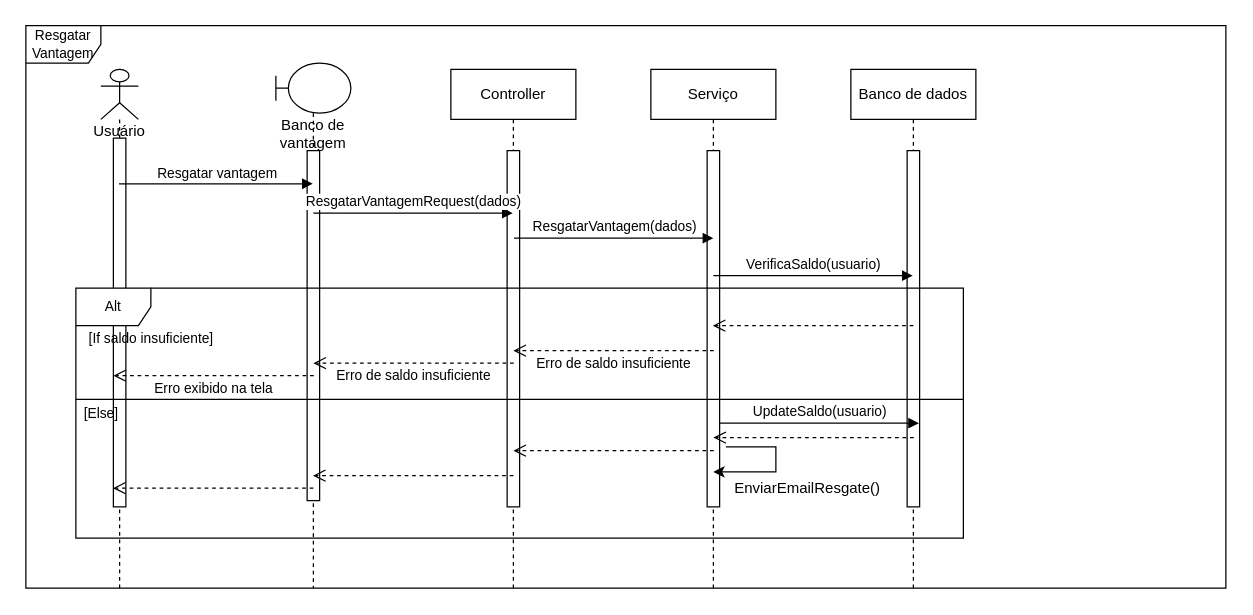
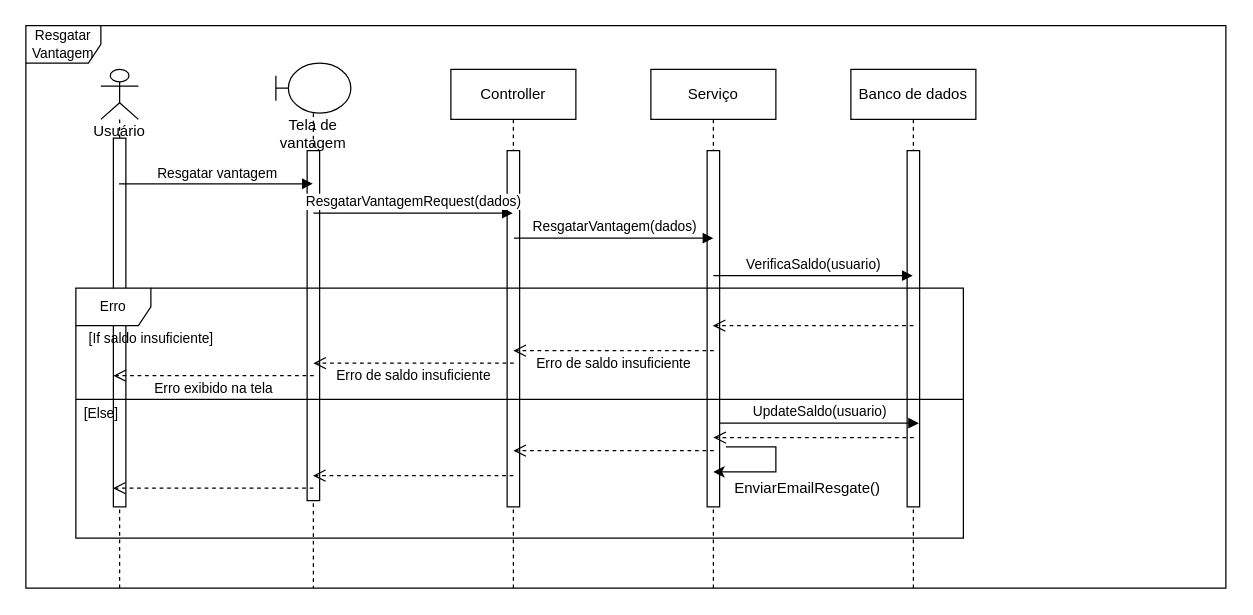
- <mxCell id="3" value="Banco de vantagem" style="shape=umlLifeline;participant=umlBoundary;perimeter=lifelinePerimeter;whiteSpace=wrap;html=1;container=1;collapsible=0;recursiveResize=0;verticalAlign=top;spacingTop=36;outlineConnect=0;" parent="1" vertex="1"><mxGeometry x="220" y="50" width="60" height="420" as="geometry" /></mxCell>
+ <mxCell id="3" value="Tela de vantagem" style="shape=umlLifeline;participant=umlBoundary;perimeter=lifelinePerimeter;whiteSpace=wrap;html=1;container=1;collapsible=0;recursiveResize=0;verticalAlign=top;spacingTop=36;outlineConnect=0;" parent="1" vertex="1"><mxGeometry x="220" y="50" width="60" height="420" as="geometry" /></mxCell>
- <mxCell id="38" value="Alt" style="shape=umlFrame;whiteSpace=wrap;html=1;fontSize=11;" parent="1" vertex="1"><mxGeometry x="60" y="230" width="710" height="200" as="geometry" /></mxCell>
+ <mxCell id="38" value="Erro" style="shape=umlFrame;whiteSpace=wrap;html=1;fontSize=11;" parent="1" vertex="1"><mxGeometry x="60" y="230" width="710" height="200" as="geometry" /></mxCell>
